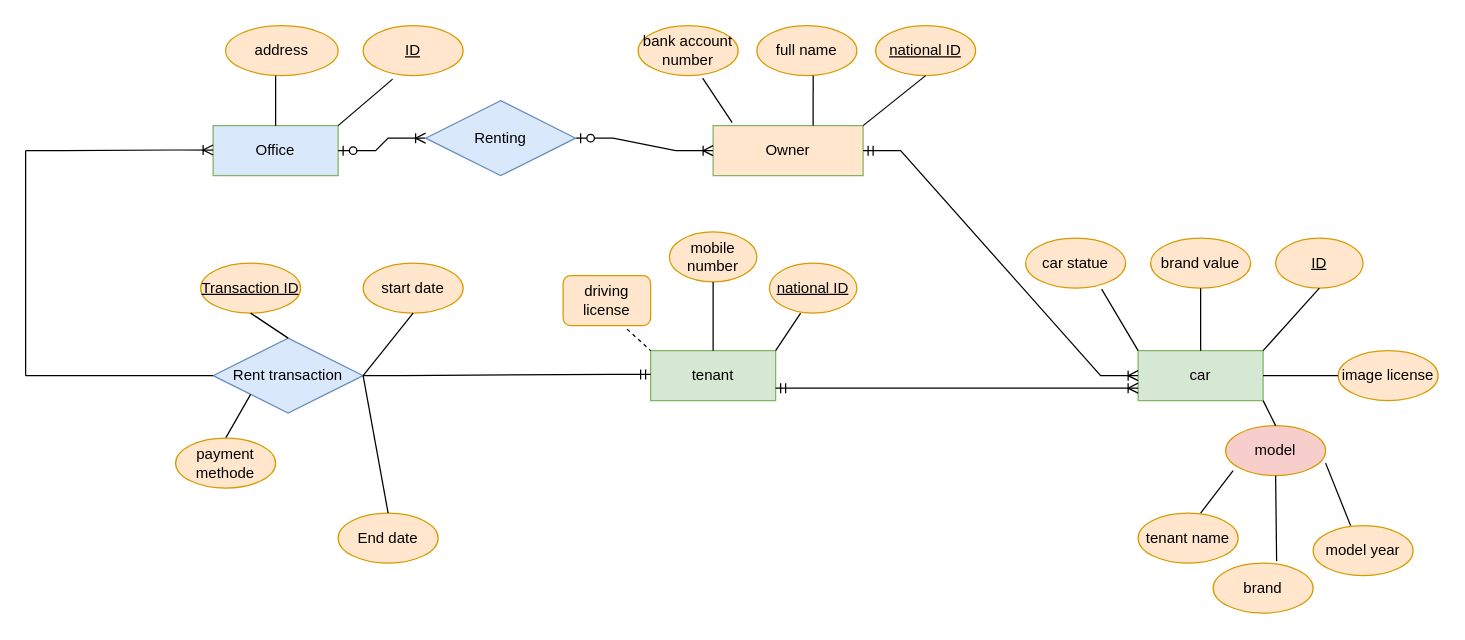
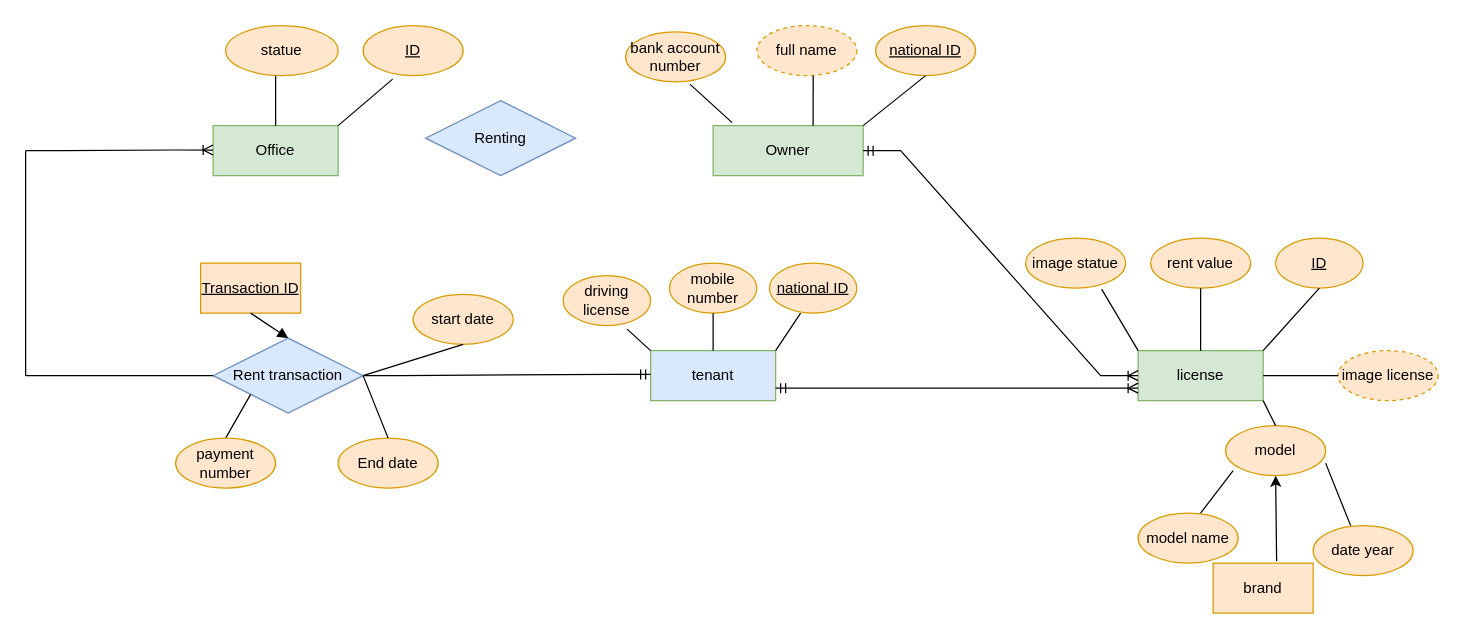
- <mxCell id="3" value="address" style="ellipse;whiteSpace=wrap;html=1;align=center;fillColor=#ffe6cc;strokeColor=#d79b00;" vertex="1" parent="1"><mxGeometry x="180" y="20" width="90" height="40" as="geometry" /></mxCell>
+ <mxCell id="3" value="statue" style="ellipse;whiteSpace=wrap;html=1;align=center;fillColor=#ffe6cc;strokeColor=#d79b00;" vertex="1" parent="1"><mxGeometry x="180" y="20" width="90" height="40" as="geometry" /></mxCell>
- <mxCell id="10" value="bank account number" style="ellipse;whiteSpace=wrap;html=1;align=center;fillColor=#ffe6cc;strokeColor=#d79b00;" vertex="1" parent="1"><mxGeometry x="510" y="20" width="80" height="40" as="geometry" /></mxCell>
+ <mxCell id="10" value="bank account number" style="ellipse;whiteSpace=wrap;html=1;align=center;fillColor=#ffe6cc;strokeColor=#d79b00;" vertex="1" parent="1"><mxGeometry x="500" y="25" width="80" height="40" as="geometry" /></mxCell>
- <mxCell id="9" value="full name" style="ellipse;whiteSpace=wrap;html=1;align=center;fillColor=#ffe6cc;strokeColor=#d79b00;" vertex="1" parent="1"><mxGeometry x="605" y="20" width="80" height="40" as="geometry" /></mxCell>
+ <mxCell id="9" value="full name" style="ellipse;whiteSpace=wrap;html=1;align=center;fillColor=#ffe6cc;strokeColor=#d79b00;dashed=1;" vertex="1" parent="1"><mxGeometry x="605" y="20" width="80" height="40" as="geometry" /></mxCell>
- <mxCell id="44" value="" style="edgeStyle=entityRelationEdgeStyle;fontSize=12;html=1;endArrow=ERoneToMany;startArrow=ERzeroToOne;rounded=0;exitX=1;exitY=0.5;exitDx=0;exitDy=0;entryX=0;entryY=0.5;entryDx=0;entryDy=0;" edge="1" parent="1" source="53" target="7"><mxGeometry width="100" height="100" relative="1" as="geometry"><mxPoint x="380" y="170" as="sourcePoint" /><mxPoint x="480" y="70" as="targetPoint" /></mxGeometry></mxCell>
- <mxCell id="52" value="" style="edgeStyle=entityRelationEdgeStyle;fontSize=12;html=1;endArrow=ERoneToMany;startArrow=ERzeroToOne;rounded=0;exitX=1;exitY=0.5;exitDx=0;exitDy=0;entryX=0;entryY=0.5;entryDx=0;entryDy=0;" edge="1" parent="1" source="4" target="53"><mxGeometry width="100" height="100" relative="1" as="geometry"><mxPoint x="270" y="120" as="sourcePoint" /><mxPoint x="570" y="120" as="targetPoint" /></mxGeometry></mxCell>
- <mxCell id="4" value="Office" style="whiteSpace=wrap;html=1;align=center;fillColor=#dae8fc;strokeColor=#82b366;" vertex="1" parent="1"><mxGeometry x="170" y="100" width="100" height="40" as="geometry" /></mxCell>
+ <mxCell id="4" value="Office" style="whiteSpace=wrap;html=1;align=center;fillColor=#d5e8d4;strokeColor=#82b366;" vertex="1" parent="1"><mxGeometry x="170" y="100" width="100" height="40" as="geometry" /></mxCell>
- <mxCell id="7" value="Owner" style="whiteSpace=wrap;html=1;align=center;fillColor=#ffe6cc;strokeColor=#82b366;" vertex="1" parent="1"><mxGeometry x="570" y="100" width="120" height="40" as="geometry" /></mxCell>
+ <mxCell id="7" value="Owner" style="whiteSpace=wrap;html=1;align=center;fillColor=#d5e8d4;strokeColor=#82b366;" vertex="1" parent="1"><mxGeometry x="570" y="100" width="120" height="40" as="geometry" /></mxCell>
- <mxCell id="34" value="mobile number" style="ellipse;whiteSpace=wrap;html=1;align=center;fillColor=#ffe6cc;strokeColor=#d79b00;" vertex="1" parent="1"><mxGeometry x="535" y="185" width="70" height="40" as="geometry" /></mxCell>
+ <mxCell id="34" value="mobile number" style="ellipse;whiteSpace=wrap;html=1;align=center;fillColor=#ffe6cc;strokeColor=#d79b00;" vertex="1" parent="1"><mxGeometry x="535" y="210" width="70" height="40" as="geometry" /></mxCell>
- <mxCell id="16" value="car statue" style="ellipse;whiteSpace=wrap;html=1;align=center;fillColor=#ffe6cc;strokeColor=#d79b00;" vertex="1" parent="1"><mxGeometry x="820" y="190" width="80" height="40" as="geometry" /></mxCell>
+ <mxCell id="16" value="image statue" style="ellipse;whiteSpace=wrap;html=1;align=center;fillColor=#ffe6cc;strokeColor=#d79b00;" vertex="1" parent="1"><mxGeometry x="820" y="190" width="80" height="40" as="geometry" /></mxCell>
- <mxCell id="15" value="brand value" style="ellipse;whiteSpace=wrap;html=1;align=center;fillColor=#ffe6cc;strokeColor=#d79b00;" vertex="1" parent="1"><mxGeometry x="920" y="190" width="80" height="40" as="geometry" /></mxCell>
+ <mxCell id="15" value="rent value" style="ellipse;whiteSpace=wrap;html=1;align=center;fillColor=#ffe6cc;strokeColor=#d79b00;" vertex="1" parent="1"><mxGeometry x="920" y="190" width="80" height="40" as="geometry" /></mxCell>
- <mxCell id="41" value="Transaction ID" style="ellipse;whiteSpace=wrap;html=1;align=center;fontStyle=4;fillColor=#ffe6cc;strokeColor=#d79b00;" vertex="1" parent="1"><mxGeometry x="160" y="210" width="80" height="40" as="geometry" /></mxCell>
+ <mxCell id="41" value="Transaction ID" style="whiteSpace=wrap;html=1;align=center;fontStyle=4;fillColor=#ffe6cc;strokeColor=#d79b00;rounded=0;" vertex="1" parent="1"><mxGeometry x="160" y="210" width="80" height="40" as="geometry" /></mxCell>
- <mxCell id="39" value="start date" style="ellipse;whiteSpace=wrap;html=1;align=center;fillColor=#ffe6cc;strokeColor=#d79b00;" vertex="1" parent="1"><mxGeometry x="290" y="210" width="80" height="40" as="geometry" /></mxCell>
+ <mxCell id="39" value="start date" style="ellipse;whiteSpace=wrap;html=1;align=center;fillColor=#ffe6cc;strokeColor=#d79b00;" vertex="1" parent="1"><mxGeometry x="330" y="235" width="80" height="40" as="geometry" /></mxCell>
- <mxCell id="36" value="driving license" style="whiteSpace=wrap;html=1;align=center;fillColor=#ffe6cc;strokeColor=#d79b00;rounded=1;" vertex="1" parent="1"><mxGeometry x="450" y="220" width="70" height="40" as="geometry" /></mxCell>
+ <mxCell id="36" value="driving license" style="ellipse;whiteSpace=wrap;html=1;align=center;fillColor=#ffe6cc;strokeColor=#d79b00;" vertex="1" parent="1"><mxGeometry x="450" y="220" width="70" height="40" as="geometry" /></mxCell>
- <mxCell id="51" value="" style="endArrow=none;html=1;rounded=0;entryX=0.5;entryY=0;entryDx=0;entryDy=0;exitX=0.5;exitY=1;exitDx=0;exitDy=0;" edge="1" parent="1" source="41" target="38"><mxGeometry relative="1" as="geometry"><mxPoint x="170" y="250" as="sourcePoint" /><mxPoint x="230" y="260" as="targetPoint" /></mxGeometry></mxCell>
+ <mxCell id="51" value="" style="endArrow=block;html=1;rounded=0;entryX=0.5;entryY=0;entryDx=0;entryDy=0;exitX=0.5;exitY=1;exitDx=0;exitDy=0;" edge="1" parent="1" source="41" target="38"><mxGeometry relative="1" as="geometry"><mxPoint x="170" y="250" as="sourcePoint" /><mxPoint x="230" y="260" as="targetPoint" /></mxGeometry></mxCell>
- <mxCell id="37" value="" style="endArrow=none;html=1;rounded=0;exitX=0.731;exitY=1.07;exitDx=0;exitDy=0;exitPerimeter=0;entryX=0;entryY=0;entryDx=0;entryDy=0;dashed=1;" edge="1" parent="1" source="36" target="31"><mxGeometry relative="1" as="geometry"><mxPoint x="891" y="241" as="sourcePoint" /><mxPoint x="920" y="290" as="targetPoint" /></mxGeometry></mxCell>
+ <mxCell id="37" value="" style="endArrow=none;html=1;rounded=0;exitX=0.731;exitY=1.07;exitDx=0;exitDy=0;exitPerimeter=0;entryX=0;entryY=0;entryDx=0;entryDy=0;" edge="1" parent="1" source="36" target="31"><mxGeometry relative="1" as="geometry"><mxPoint x="891" y="241" as="sourcePoint" /><mxPoint x="920" y="290" as="targetPoint" /></mxGeometry></mxCell>
- <mxCell id="31" value="tenant" style="whiteSpace=wrap;html=1;align=center;fillColor=#d5e8d4;strokeColor=#82b366;" vertex="1" parent="1"><mxGeometry x="520" y="280" width="100" height="40" as="geometry" /></mxCell>
+ <mxCell id="31" value="tenant" style="whiteSpace=wrap;html=1;align=center;fillColor=#dae8fc;strokeColor=#82b366;" vertex="1" parent="1"><mxGeometry x="520" y="280" width="100" height="40" as="geometry" /></mxCell>
- <mxCell id="13" value="car" style="whiteSpace=wrap;html=1;align=center;fillColor=#d5e8d4;strokeColor=#82b366;" vertex="1" parent="1"><mxGeometry x="910" y="280" width="100" height="40" as="geometry" /></mxCell>
+ <mxCell id="13" value="license" style="whiteSpace=wrap;html=1;align=center;fillColor=#d5e8d4;strokeColor=#82b366;" vertex="1" parent="1"><mxGeometry x="910" y="280" width="100" height="40" as="geometry" /></mxCell>
- <mxCell id="17" value="image license" style="ellipse;whiteSpace=wrap;html=1;align=center;fillColor=#ffe6cc;strokeColor=#d79b00;" vertex="1" parent="1"><mxGeometry x="1070" y="280" width="80" height="40" as="geometry" /></mxCell>
+ <mxCell id="17" value="image license" style="ellipse;whiteSpace=wrap;html=1;align=center;fillColor=#ffe6cc;strokeColor=#d79b00;dashed=1;" vertex="1" parent="1"><mxGeometry x="1070" y="280" width="80" height="40" as="geometry" /></mxCell>
- <mxCell id="18" value="model" style="ellipse;whiteSpace=wrap;html=1;align=center;fillColor=#f8cecc;strokeColor=#d79b00;" vertex="1" parent="1"><mxGeometry x="980" y="340" width="80" height="40" as="geometry" /></mxCell>
+ <mxCell id="18" value="model" style="ellipse;whiteSpace=wrap;html=1;align=center;fillColor=#ffe6cc;strokeColor=#d79b00;" vertex="1" parent="1"><mxGeometry x="980" y="340" width="80" height="40" as="geometry" /></mxCell>
- <mxCell id="55" value="payment methode" style="ellipse;whiteSpace=wrap;html=1;align=center;fillColor=#ffe6cc;strokeColor=#d79b00;" vertex="1" parent="1"><mxGeometry x="140" y="350" width="80" height="40" as="geometry" /></mxCell>
+ <mxCell id="55" value="payment number" style="ellipse;whiteSpace=wrap;html=1;align=center;fillColor=#ffe6cc;strokeColor=#d79b00;" vertex="1" parent="1"><mxGeometry x="140" y="350" width="80" height="40" as="geometry" /></mxCell>
- <mxCell id="24" value="" style="endArrow=none;html=1;rounded=0;entryX=0.5;entryY=1;entryDx=0;entryDy=0;exitX=0.635;exitY=-0.04;exitDx=0;exitDy=0;exitPerimeter=0;" edge="1" parent="1" source="19" target="18"><mxGeometry relative="1" as="geometry"><mxPoint x="1020" y="440" as="sourcePoint" /><mxPoint x="1140" y="390" as="targetPoint" /></mxGeometry></mxCell>
+ <mxCell id="24" value="" style="endArrow=classic;html=1;rounded=0;entryX=0.5;entryY=1;entryDx=0;entryDy=0;exitX=0.635;exitY=-0.04;exitDx=0;exitDy=0;exitPerimeter=0;" edge="1" parent="1" source="19" target="18"><mxGeometry relative="1" as="geometry"><mxPoint x="1020" y="440" as="sourcePoint" /><mxPoint x="1140" y="390" as="targetPoint" /></mxGeometry></mxCell>
- <mxCell id="40" value="End date" style="ellipse;whiteSpace=wrap;html=1;align=center;fillColor=#ffe6cc;strokeColor=#d79b00;" vertex="1" parent="1"><mxGeometry x="270" y="410" width="80" height="40" as="geometry" /></mxCell>
+ <mxCell id="40" value="End date" style="ellipse;whiteSpace=wrap;html=1;align=center;fillColor=#ffe6cc;strokeColor=#d79b00;" vertex="1" parent="1"><mxGeometry x="270" y="350" width="80" height="40" as="geometry" /></mxCell>
- <mxCell id="21" value="tenant name" style="ellipse;whiteSpace=wrap;html=1;align=center;fillColor=#ffe6cc;strokeColor=#d79b00;" vertex="1" parent="1"><mxGeometry x="910" y="410" width="80" height="40" as="geometry" /></mxCell>
+ <mxCell id="21" value="model name" style="ellipse;whiteSpace=wrap;html=1;align=center;fillColor=#ffe6cc;strokeColor=#d79b00;" vertex="1" parent="1"><mxGeometry x="910" y="410" width="80" height="40" as="geometry" /></mxCell>
- <mxCell id="20" value="model year" style="ellipse;whiteSpace=wrap;html=1;align=center;fillColor=#ffe6cc;strokeColor=#d79b00;" vertex="1" parent="1"><mxGeometry x="1050" y="420" width="80" height="40" as="geometry" /></mxCell>
+ <mxCell id="20" value="date year" style="ellipse;whiteSpace=wrap;html=1;align=center;fillColor=#ffe6cc;strokeColor=#d79b00;" vertex="1" parent="1"><mxGeometry x="1050" y="420" width="80" height="40" as="geometry" /></mxCell>
- <mxCell id="19" value="brand" style="ellipse;whiteSpace=wrap;html=1;align=center;fillColor=#ffe6cc;strokeColor=#d79b00;" vertex="1" parent="1"><mxGeometry x="970" y="450" width="80" height="40" as="geometry" /></mxCell>
+ <mxCell id="19" value="brand" style="whiteSpace=wrap;html=1;align=center;fillColor=#ffe6cc;strokeColor=#d79b00;rounded=0;" vertex="1" parent="1"><mxGeometry x="970" y="450" width="80" height="40" as="geometry" /></mxCell>
